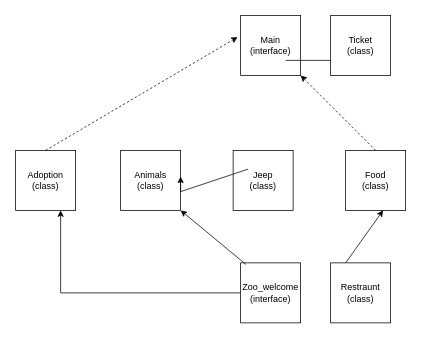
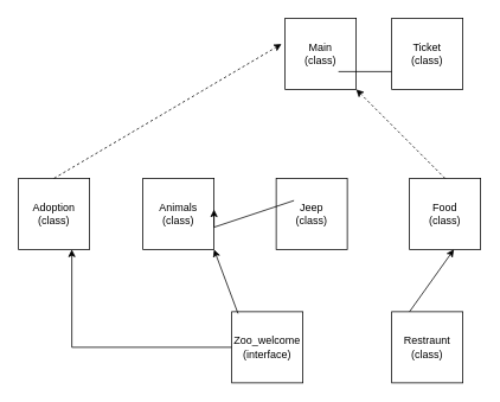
- <mxCell id="2" value="Main&lt;br&gt;(interface)" style="whiteSpace=wrap;html=1;aspect=fixed;" vertex="1" parent="1"><mxGeometry x="320" y="20" width="80" height="80" as="geometry" /></mxCell>
+ <mxCell id="2" value="Main&lt;br&gt;(class)" style="whiteSpace=wrap;html=1;aspect=fixed;" vertex="1" parent="1"><mxGeometry x="320" y="20" width="80" height="80" as="geometry" /></mxCell>
- <mxCell id="5" value="Zoo_welcome&lt;br&gt;(interface)" style="whiteSpace=wrap;html=1;aspect=fixed;" vertex="1" parent="1"><mxGeometry x="320" y="350" width="80" height="80" as="geometry" /></mxCell>
+ <mxCell id="5" value="Zoo_welcome&lt;br&gt;(interface)" style="whiteSpace=wrap;html=1;aspect=fixed;" vertex="1" parent="1"><mxGeometry x="260" y="350" width="80" height="80" as="geometry" /></mxCell>
